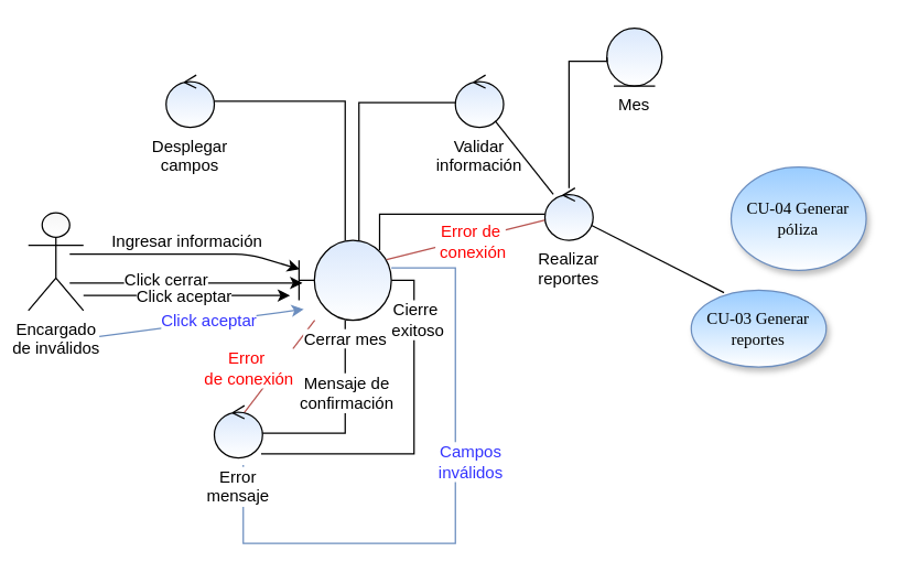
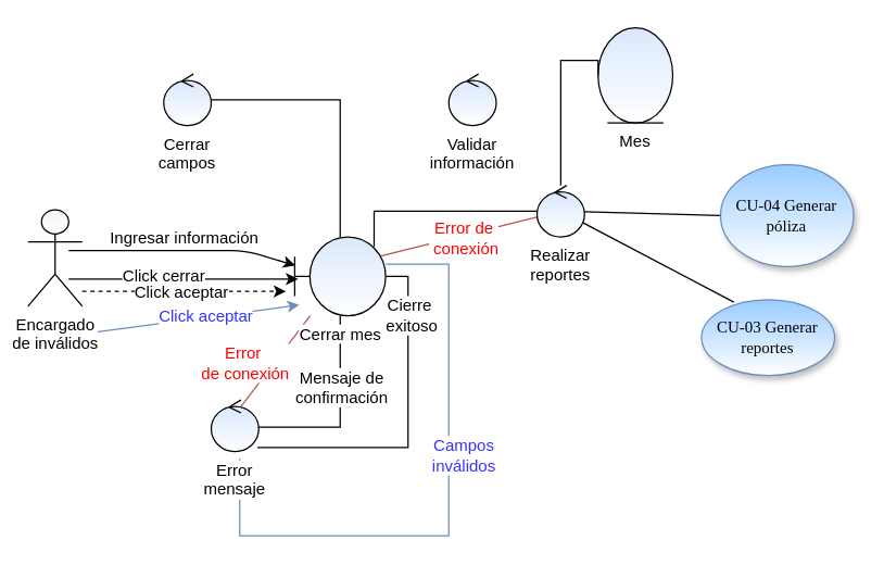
- <mxCell id="24" value="Mes" style="ellipse;shape=umlEntity;whiteSpace=wrap;html=1;labelPosition=center;verticalLabelPosition=bottom;align=center;verticalAlign=top;fillColor=#dae8fc;strokeColor=#000000;gradientColor=#ffffff;labelBackgroundColor=#ffffff;" parent="1" vertex="1"><mxGeometry x="440" y="20" width="40" height="42" as="geometry" /></mxCell>
+ <mxCell id="24" value="Mes" style="ellipse;shape=umlEntity;whiteSpace=wrap;html=1;labelPosition=center;verticalLabelPosition=bottom;align=center;verticalAlign=top;fillColor=#dae8fc;strokeColor=#000000;gradientColor=#ffffff;labelBackgroundColor=#ffffff;" parent="1" vertex="1"><mxGeometry x="440" y="20" width="55" height="70" as="geometry" /></mxCell>
- <mxCell id="5" style="edgeStyle=orthogonalEdgeStyle;rounded=0;orthogonalLoop=1;jettySize=auto;html=1;entryX=0.029;entryY=0.553;entryDx=0;entryDy=0;entryPerimeter=0;startArrow=none;startFill=0;endArrow=none;endFill=0;fontSize=12;" edge="1" parent="1" source="13" target="26"><mxGeometry relative="1" as="geometry"><Array as="points"><mxPoint x="260" y="74" /><mxPoint x="332" y="74" /></Array></mxGeometry></mxCell>
- <mxCell id="29" style="edgeStyle=none;rounded=0;orthogonalLoop=1;jettySize=auto;html=1;startArrow=none;startFill=0;endArrow=none;endFill=0;fontSize=12;" edge="1" parent="1" source="32" target="26"><mxGeometry relative="1" as="geometry" /></mxCell>
+ <mxCell id="29" style="edgeStyle=none;rounded=0;orthogonalLoop=1;jettySize=auto;html=1;entryX=0;entryY=0.5;entryDx=0;entryDy=0;startArrow=none;startFill=0;endArrow=none;endFill=0;fontSize=12;" edge="1" parent="1" source="32" target="34"><mxGeometry relative="1" as="geometry" /></mxCell>
- <mxCell id="23" value="Desplegar campos" style="ellipse;shape=umlControl;whiteSpace=wrap;html=1;labelPosition=center;verticalLabelPosition=bottom;align=center;verticalAlign=top;fillColor=#dae8fc;strokeColor=#000000;gradientColor=#ffffff;labelBackgroundColor=#ffffff;" parent="1" vertex="1"><mxGeometry x="120" y="54" width="35" height="38" as="geometry" /></mxCell>
+ <mxCell id="23" value="Cerrar campos" style="ellipse;shape=umlControl;whiteSpace=wrap;html=1;labelPosition=center;verticalLabelPosition=bottom;align=center;verticalAlign=top;fillColor=#dae8fc;strokeColor=#000000;gradientColor=#ffffff;labelBackgroundColor=#ffffff;" parent="1" vertex="1"><mxGeometry x="120" y="54" width="35" height="38" as="geometry" /></mxCell>
- <mxCell id="18" style="edgeStyle=orthogonalEdgeStyle;rounded=0;orthogonalLoop=1;jettySize=auto;html=1;entryX=-0.097;entryY=0.69;entryDx=0;entryDy=0;entryPerimeter=0;startArrow=none;startFill=0;endArrow=classic;endFill=1;fontSize=12;" edge="1" parent="1" source="22" target="13"><mxGeometry relative="1" as="geometry"><Array as="points"><mxPoint x="90" y="214" /><mxPoint x="90" y="214" /></Array></mxGeometry></mxCell>
+ <mxCell id="18" style="edgeStyle=orthogonalEdgeStyle;rounded=0;orthogonalLoop=1;jettySize=auto;html=1;entryX=-0.097;entryY=0.69;entryDx=0;entryDy=0;entryPerimeter=0;startArrow=none;startFill=0;endArrow=classic;endFill=1;fontSize=12;dashed=1;" edge="1" parent="1" source="22" target="13"><mxGeometry relative="1" as="geometry"><Array as="points"><mxPoint x="90" y="214" /><mxPoint x="90" y="214" /></Array></mxGeometry></mxCell>
- <mxCell id="33" value="CU-03 Generar reportes" style="ellipse;whiteSpace=wrap;html=1;fillColor=#99CCFF;fontFamily=Times New Roman;strokeColor=#6c8ebf;gradientColor=#ffffff;gradientDirection=south;shadow=1;" vertex="1" parent="1"><mxGeometry x="501.223" y="210.136" width="98.016" height="55.808" as="geometry" /></mxCell>
+ <mxCell id="33" value="CU-03 Generar reportes" style="ellipse;whiteSpace=wrap;html=1;fillColor=#99CCFF;fontFamily=Times New Roman;strokeColor=#6c8ebf;gradientColor=#ffffff;gradientDirection=south;shadow=1;" vertex="1" parent="1"><mxGeometry x="516.223" y="220.136" width="98.016" height="55.808" as="geometry" /></mxCell>
